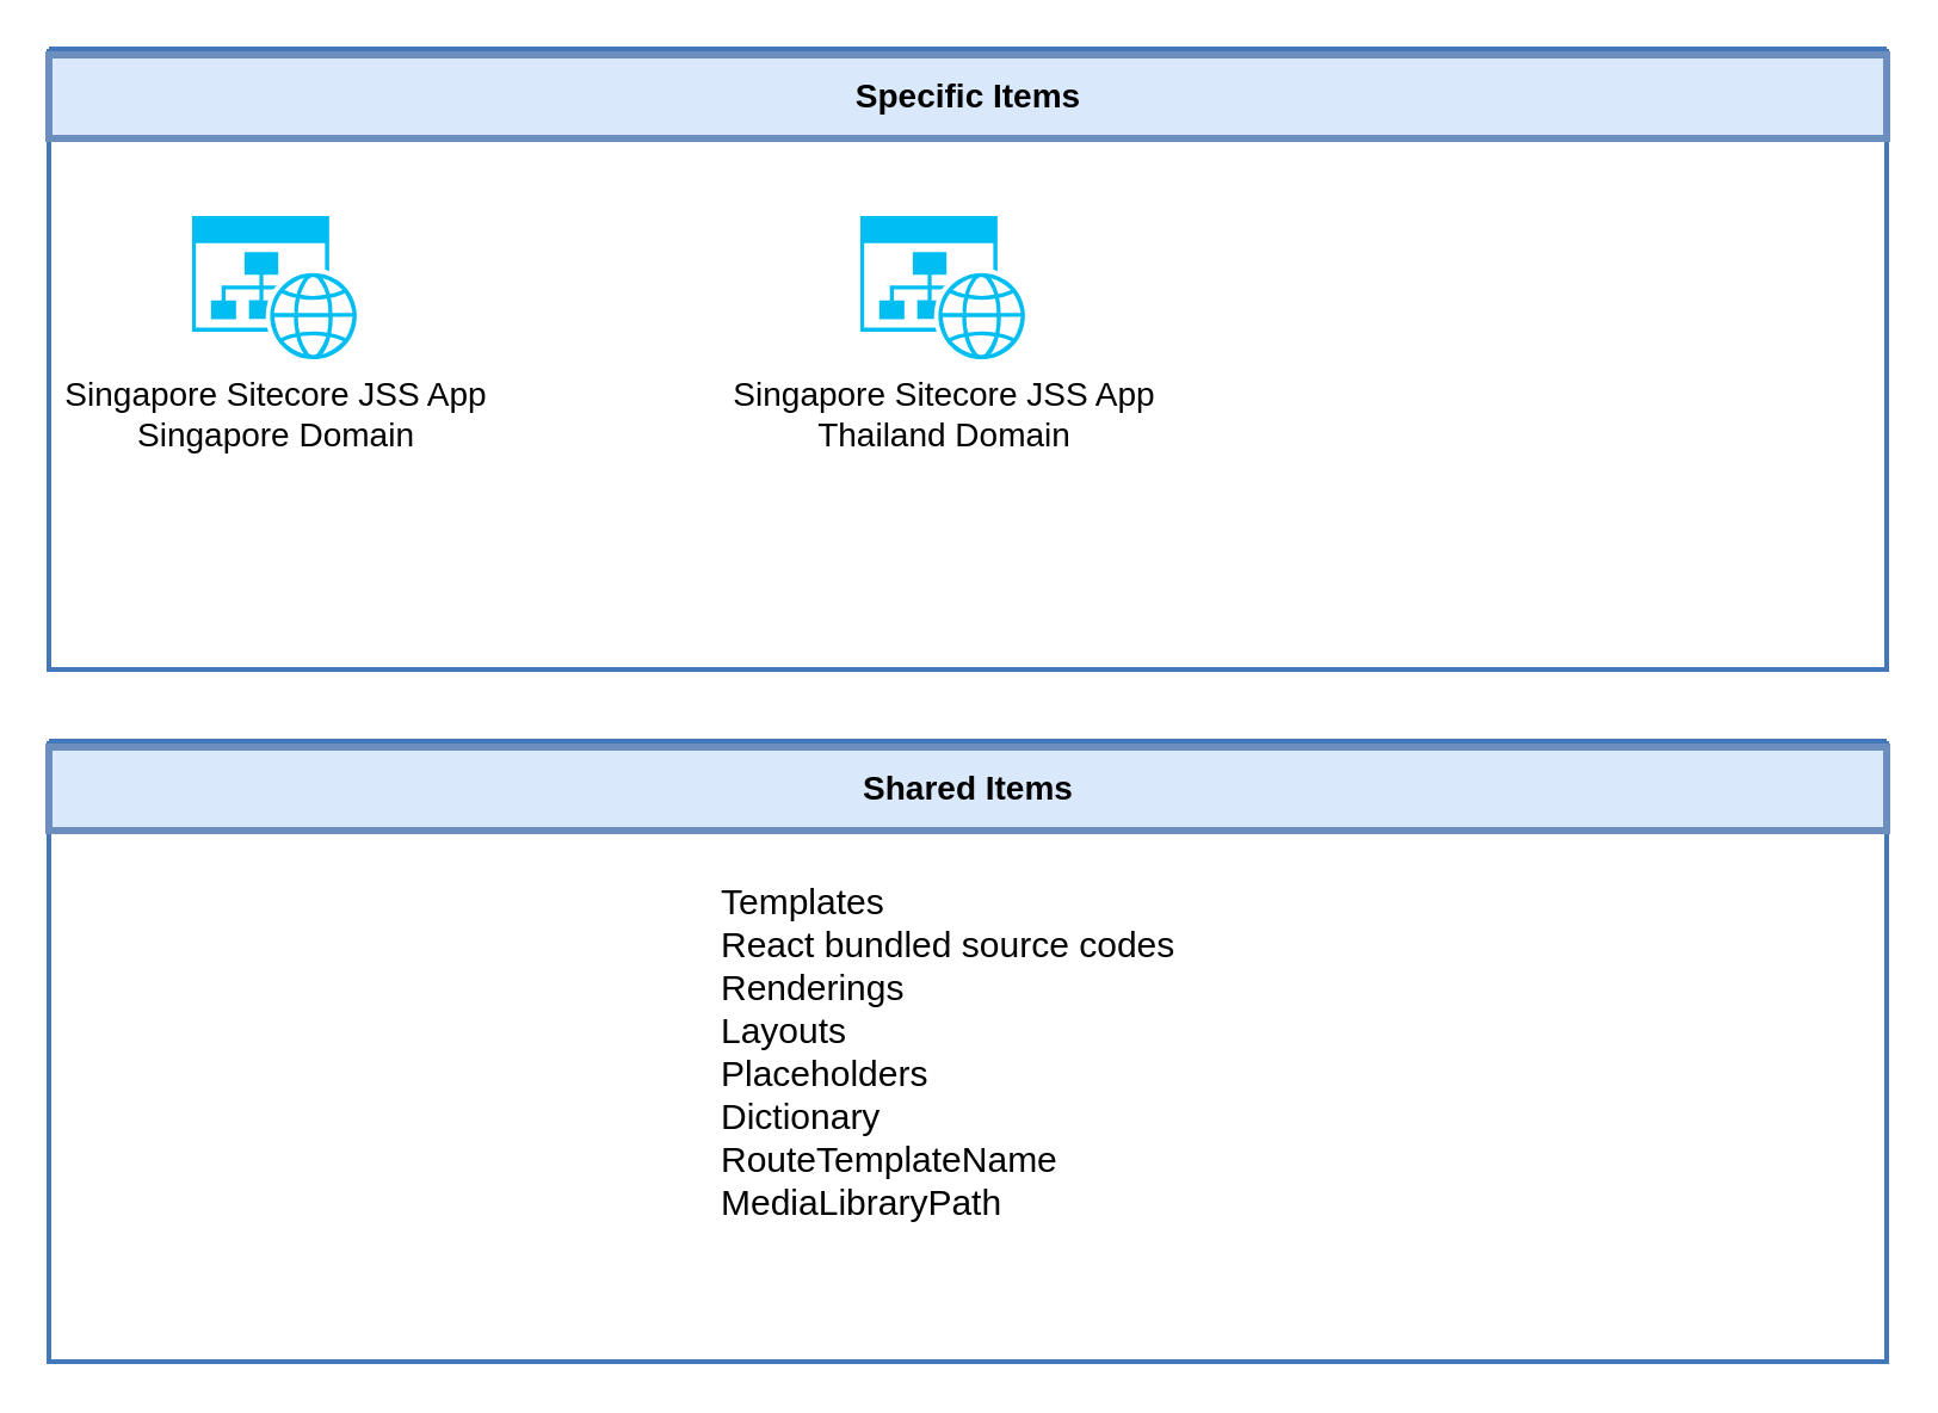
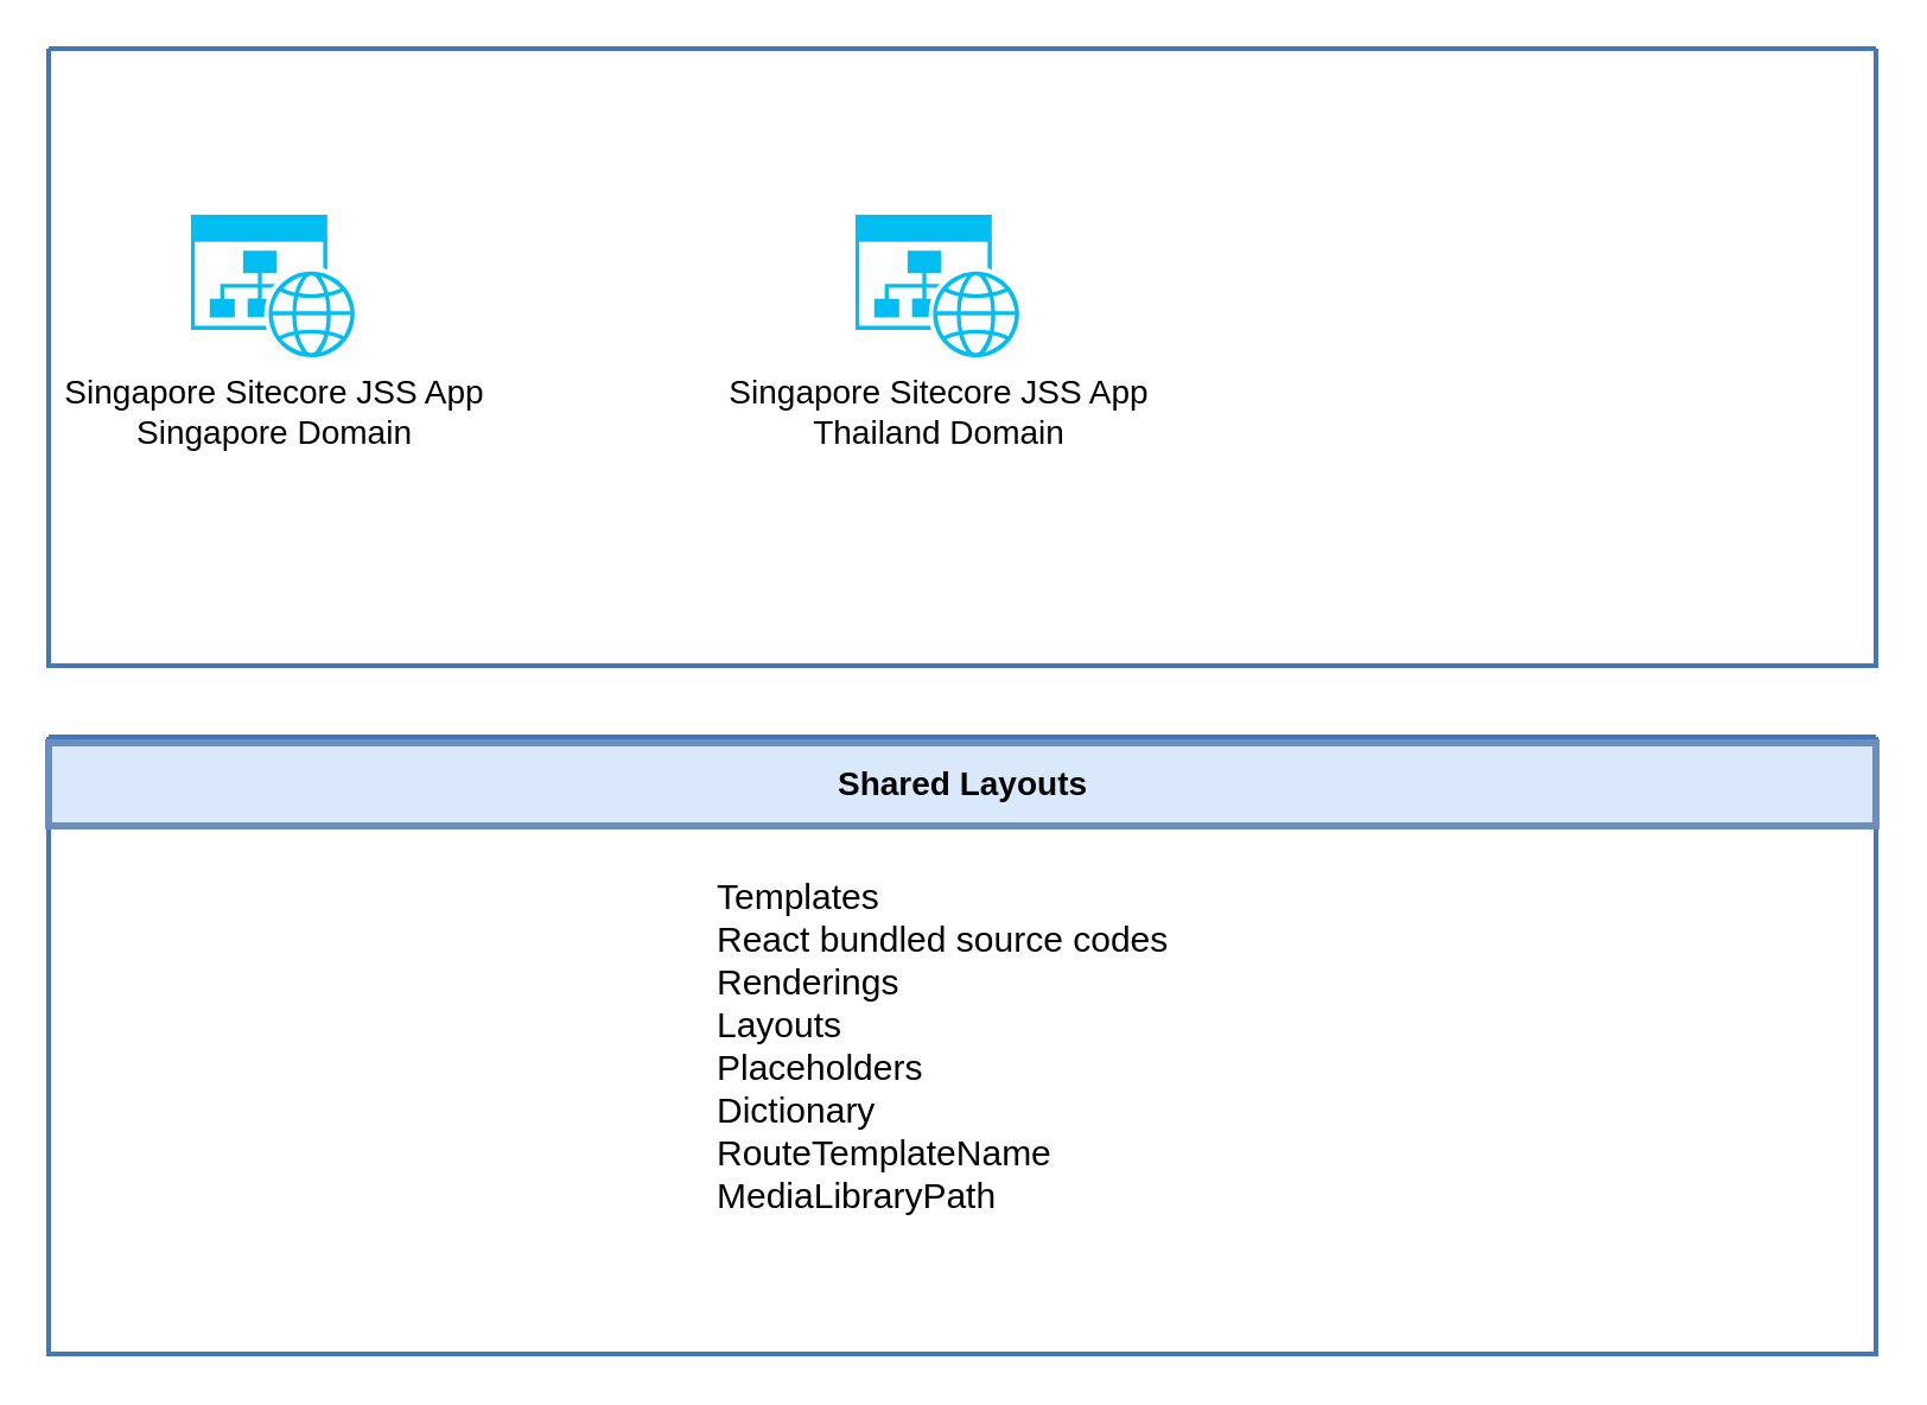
- <mxCell id="6" value="&lt;font style=&quot;font-size: 14px&quot;&gt;Specific Items&lt;/font&gt;" style="text;html=1;align=center;verticalAlign=middle;shadow=0;dashed=0;strokeColor=#6c8ebf;fillColor=#dae8fc;labelBackgroundColor=none;fontStyle=1;fontSize=12;spacingLeft=0;strokeWidth=3;" parent="5" vertex="1"><mxGeometry y="2.5" width="770" height="35" as="geometry" /></mxCell>
- <mxCell id="3" value="&lt;font style=&quot;font-size: 14px&quot;&gt;Shared Items&lt;/font&gt;" style="text;html=1;align=center;verticalAlign=middle;shadow=0;dashed=0;strokeColor=#6c8ebf;fillColor=#dae8fc;labelBackgroundColor=none;fontStyle=1;fontSize=12;spacingLeft=0;strokeWidth=3;" parent="2" vertex="1"><mxGeometry y="2.5" width="770" height="35" as="geometry" /></mxCell>
+ <mxCell id="3" value="&lt;font style=&quot;font-size: 14px&quot;&gt;Shared Layouts&lt;/font&gt;" style="text;html=1;align=center;verticalAlign=middle;shadow=0;dashed=0;strokeColor=#6c8ebf;fillColor=#dae8fc;labelBackgroundColor=none;fontStyle=1;fontSize=12;spacingLeft=0;strokeWidth=3;" parent="2" vertex="1"><mxGeometry y="2.5" width="770" height="35" as="geometry" /></mxCell>
